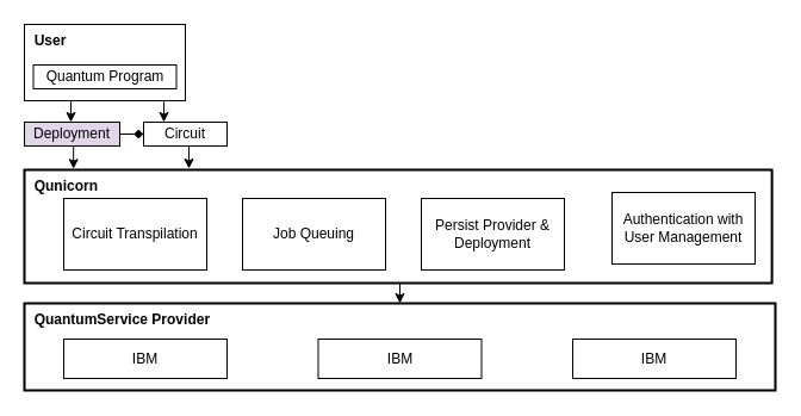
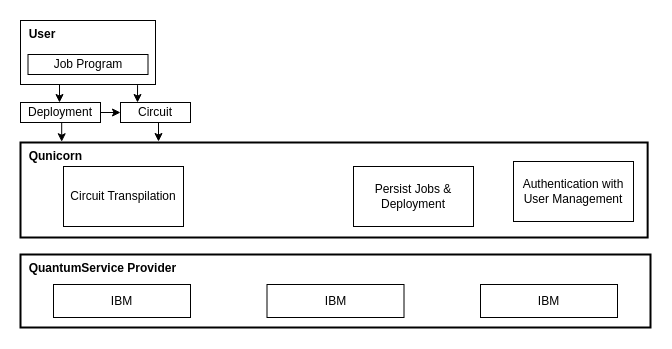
- <mxCell id="15" value="Quantum Program" style="rounded=0;whiteSpace=wrap;html=1;" parent="1" vertex="1"><mxGeometry x="27.5" y="54" width="120" height="20" as="geometry" /></mxCell>
+ <mxCell id="15" value="Job Program" style="rounded=0;whiteSpace=wrap;html=1;" parent="1" vertex="1"><mxGeometry x="27.5" y="54" width="120" height="20" as="geometry" /></mxCell>
- <mxCell id="8" value="Deployment" style="rounded=0;whiteSpace=wrap;html=1;fillColor=#e1d5e7;" parent="1" vertex="1"><mxGeometry x="20" y="102" width="80" height="20" as="geometry" /></mxCell>
+ <mxCell id="8" value="Deployment" style="rounded=0;whiteSpace=wrap;html=1;" parent="1" vertex="1"><mxGeometry x="20" y="102" width="80" height="20" as="geometry" /></mxCell>
- <mxCell id="7" style="edgeStyle=orthogonalEdgeStyle;rounded=0;orthogonalLoop=1;jettySize=auto;html=1;exitX=1;exitY=0.5;exitDx=0;exitDy=0;entryX=0;entryY=0.5;entryDx=0;entryDy=0;endArrow=diamond;" parent="1" source="8" target="11" edge="1"><mxGeometry relative="1" as="geometry" /></mxCell>
+ <mxCell id="7" style="edgeStyle=orthogonalEdgeStyle;rounded=0;orthogonalLoop=1;jettySize=auto;html=1;exitX=1;exitY=0.5;exitDx=0;exitDy=0;entryX=0;entryY=0.5;entryDx=0;entryDy=0;" parent="1" source="8" target="11" edge="1"><mxGeometry relative="1" as="geometry" /></mxCell>
- <mxCell id="5" value="Circuit Transpilation" style="rounded=0;whiteSpace=wrap;html=1;" parent="1" vertex="1"><mxGeometry x="53" y="166" width="120" height="60" as="geometry" /></mxCell>
+ <mxCell id="5" value="Circuit Transpilation" style="rounded=0;whiteSpace=wrap;html=1;" parent="1" vertex="1"><mxGeometry x="63" y="166" width="120" height="60" as="geometry" /></mxCell>
- <mxCell id="6" value="Job Queuing" style="rounded=0;whiteSpace=wrap;html=1;" parent="1" vertex="1"><mxGeometry x="203" y="166" width="120" height="60" as="geometry" /></mxCell>
- <mxCell id="9" value="Persist Provider &amp;amp; Deployment" style="rounded=0;whiteSpace=wrap;html=1;" parent="1" vertex="1"><mxGeometry x="353" y="166" width="120" height="60" as="geometry" /></mxCell>
+ <mxCell id="9" value="Persist Jobs &amp;amp; Deployment" style="rounded=0;whiteSpace=wrap;html=1;" parent="1" vertex="1"><mxGeometry x="353" y="166" width="120" height="60" as="geometry" /></mxCell>
- <mxCell id="2" style="edgeStyle=orthogonalEdgeStyle;rounded=0;orthogonalLoop=1;jettySize=auto;html=1;exitX=0.5;exitY=1;exitDx=0;exitDy=0;entryX=0.5;entryY=0;entryDx=0;entryDy=0;" parent="1" source="3" target="4" edge="1"><mxGeometry relative="1" as="geometry" /></mxCell>
